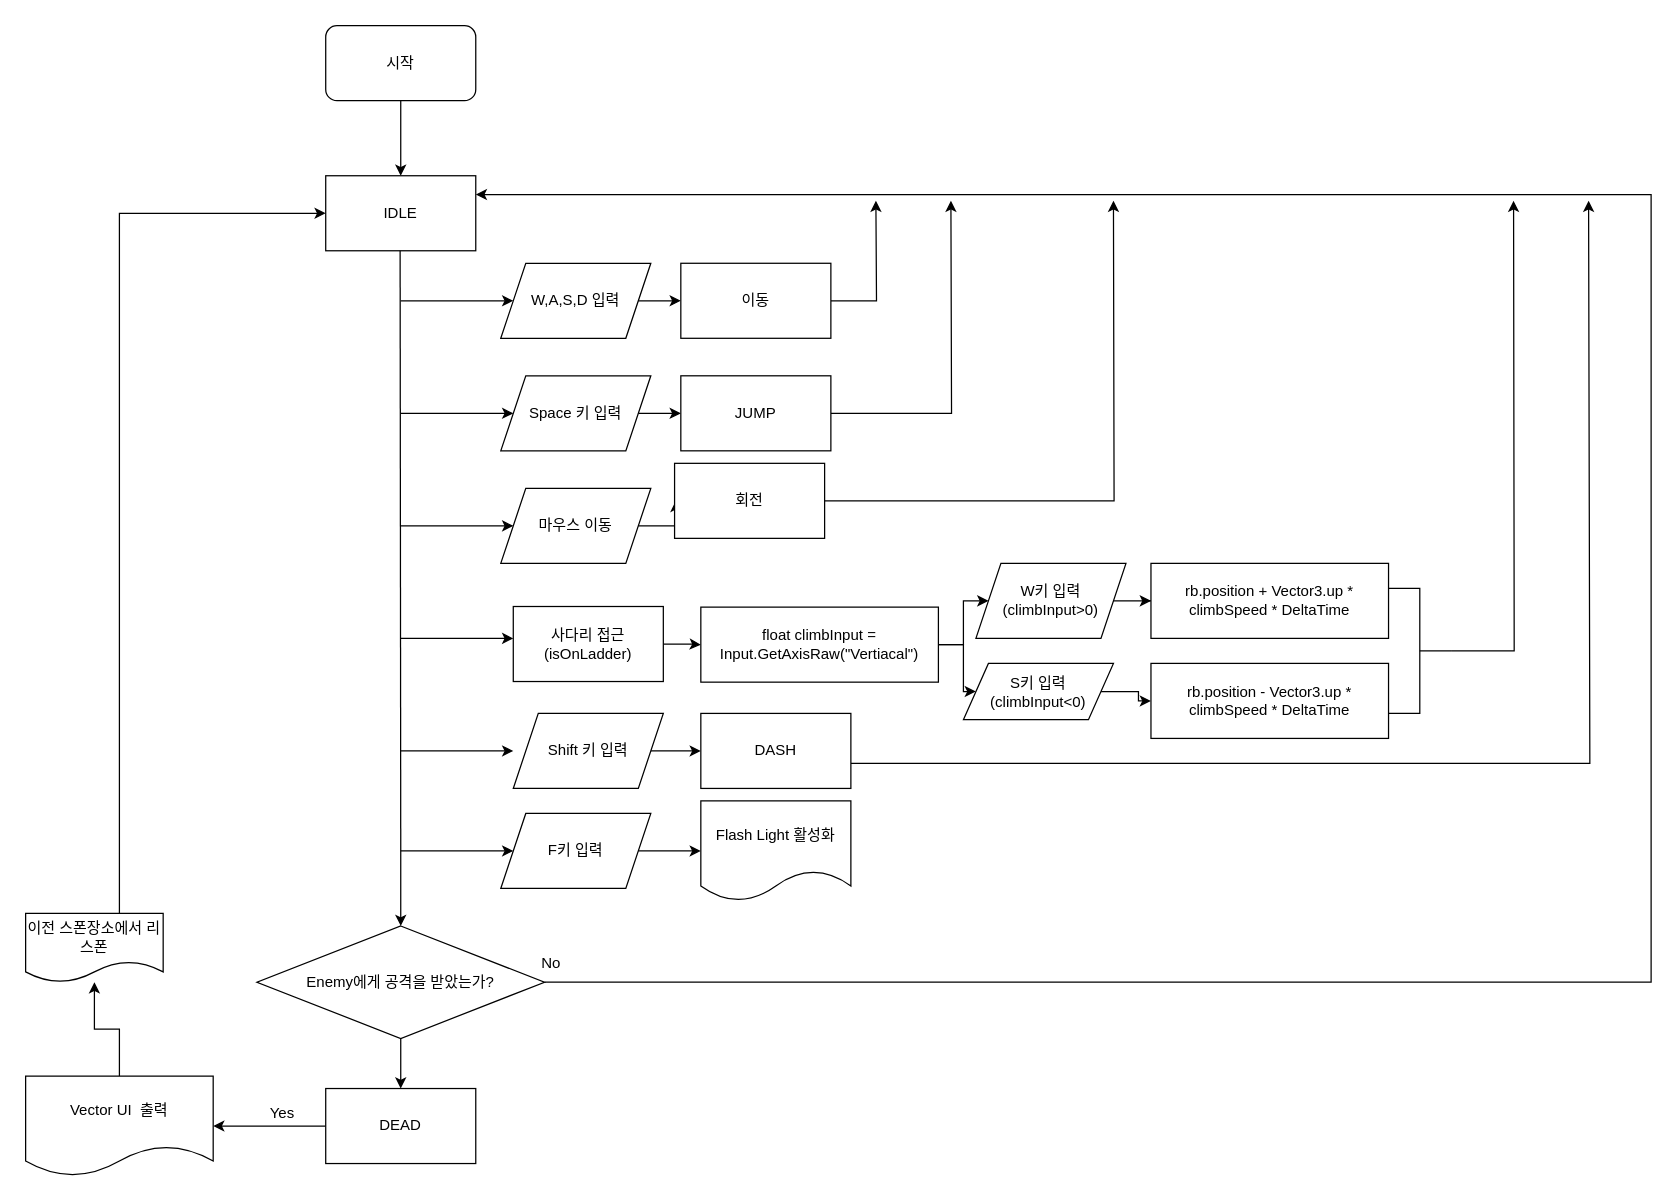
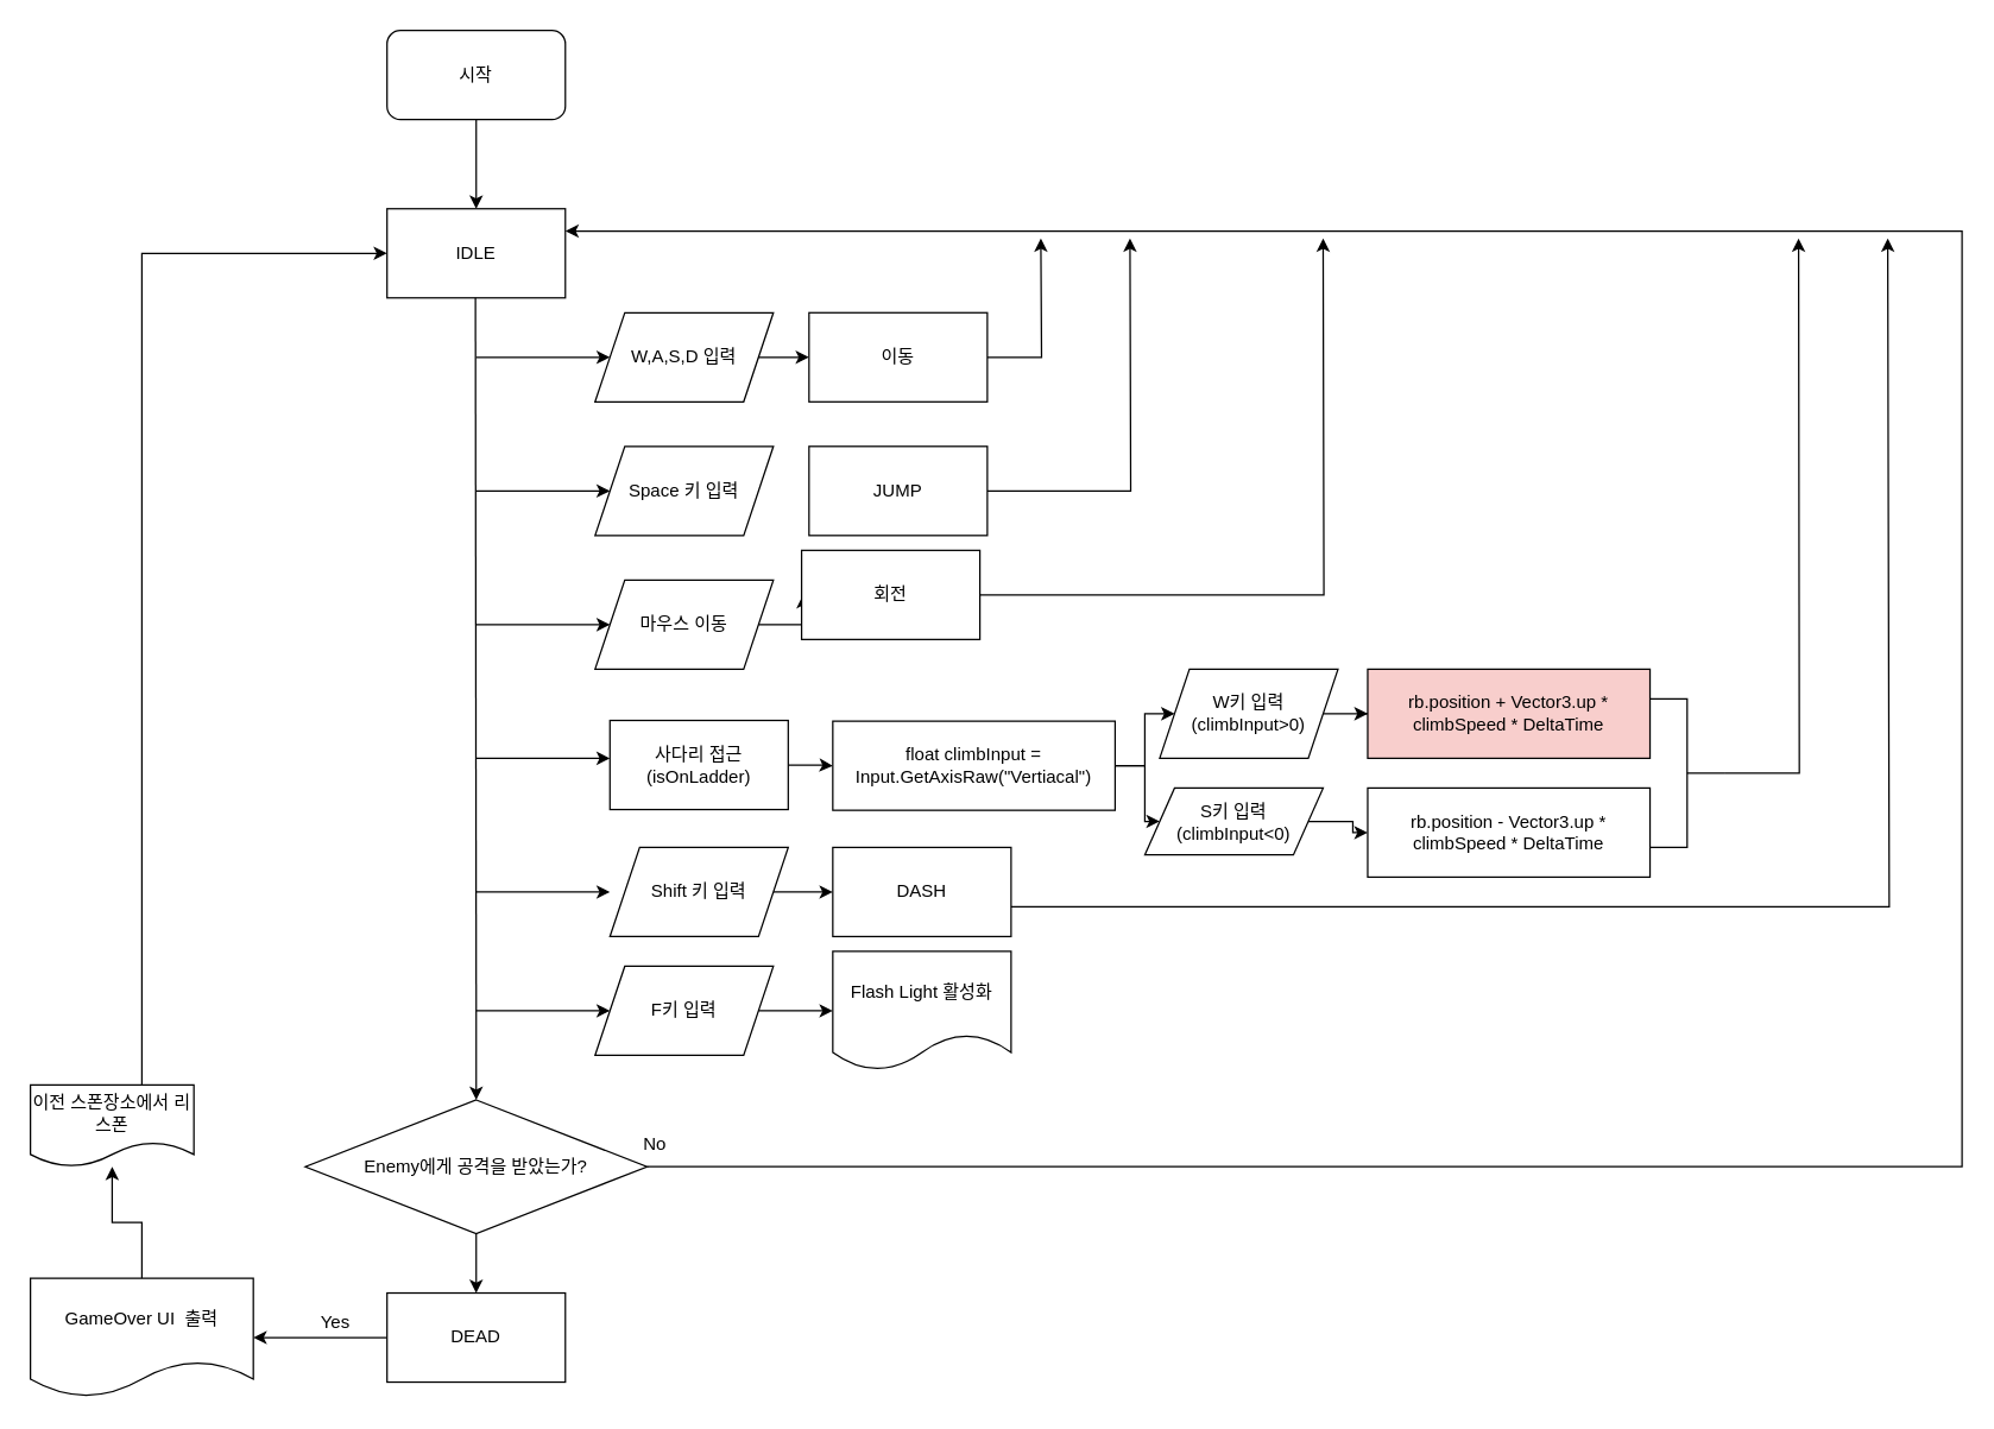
- <mxCell id="10" value="" style="edgeStyle=orthogonalEdgeStyle;rounded=0;orthogonalLoop=1;jettySize=auto;html=1;" edge="1" parent="1" source="11" target="22"><mxGeometry relative="1" as="geometry" /></mxCell>
- <mxCell id="34" value="rb.position + Vector3.up * climbSpeed * DeltaTime" style="whiteSpace=wrap;html=1;" vertex="1" parent="1"><mxGeometry x="920" y="450" width="190" height="60" as="geometry" /></mxCell>
+ <mxCell id="34" value="rb.position + Vector3.up * climbSpeed * DeltaTime" style="whiteSpace=wrap;html=1;fillColor=#f8cecc;" vertex="1" parent="1"><mxGeometry x="920" y="450" width="190" height="60" as="geometry" /></mxCell>
- <mxCell id="51" value="Vector UI&amp;nbsp; 출력" style="shape=document;whiteSpace=wrap;html=1;boundedLbl=1;" vertex="1" parent="1"><mxGeometry x="20" y="860" width="150" height="80" as="geometry" /></mxCell>
+ <mxCell id="51" value="GameOver UI&amp;nbsp; 출력" style="shape=document;whiteSpace=wrap;html=1;boundedLbl=1;" vertex="1" parent="1"><mxGeometry x="20" y="860" width="150" height="80" as="geometry" /></mxCell>
